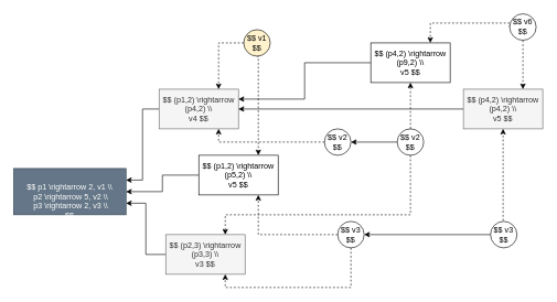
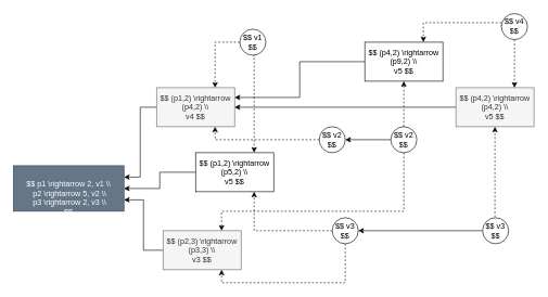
- <mxCell id="28" value="$$ v6 $$" style="ellipse;whiteSpace=wrap;html=1;aspect=fixed;" vertex="1" parent="1"><mxGeometry x="770" y="20" width="40" height="40" as="geometry" /></mxCell>
+ <mxCell id="28" value="$$ v4 $$" style="ellipse;whiteSpace=wrap;html=1;aspect=fixed;" vertex="1" parent="1"><mxGeometry x="770" y="20" width="40" height="40" as="geometry" /></mxCell>
- <mxCell id="12" value="$$ v1 $$" style="ellipse;whiteSpace=wrap;html=1;aspect=fixed;fillColor=#fff2cc;" vertex="1" parent="1"><mxGeometry x="368" y="44" width="40" height="40" as="geometry" /></mxCell>
+ <mxCell id="12" value="$$ v1 $$" style="ellipse;whiteSpace=wrap;html=1;aspect=fixed;" vertex="1" parent="1"><mxGeometry x="368" y="44" width="40" height="40" as="geometry" /></mxCell>
